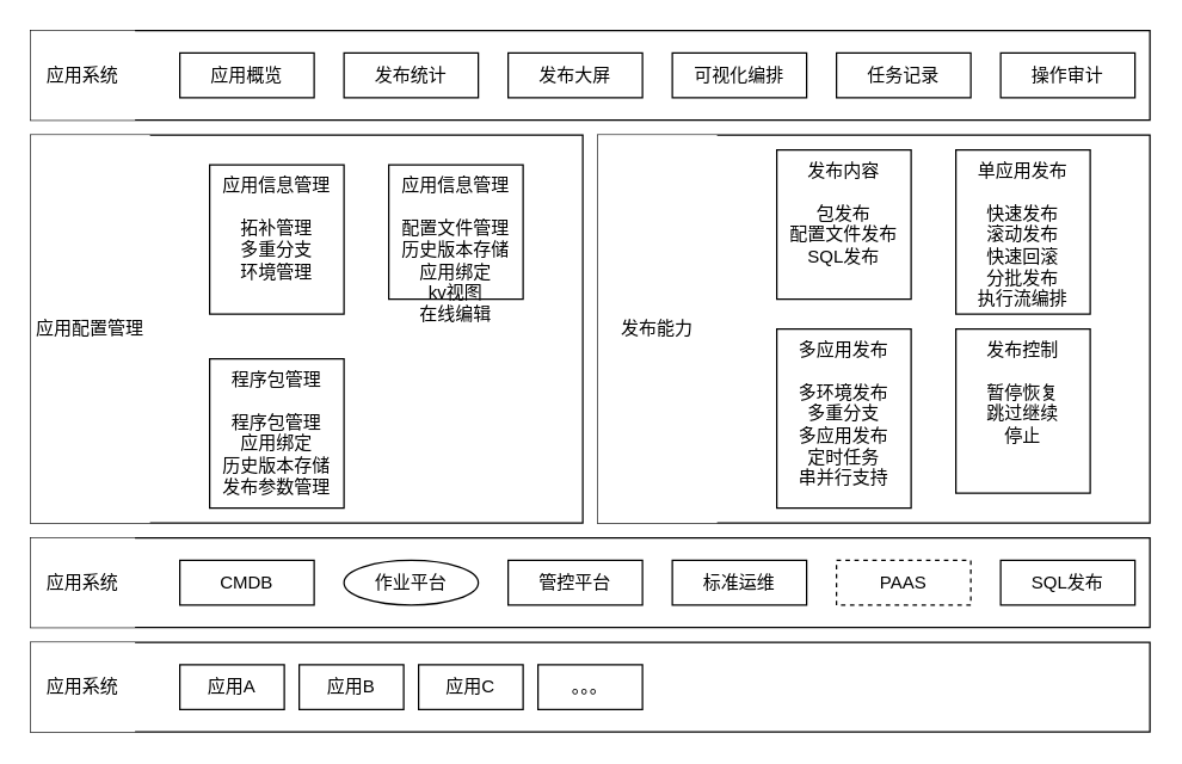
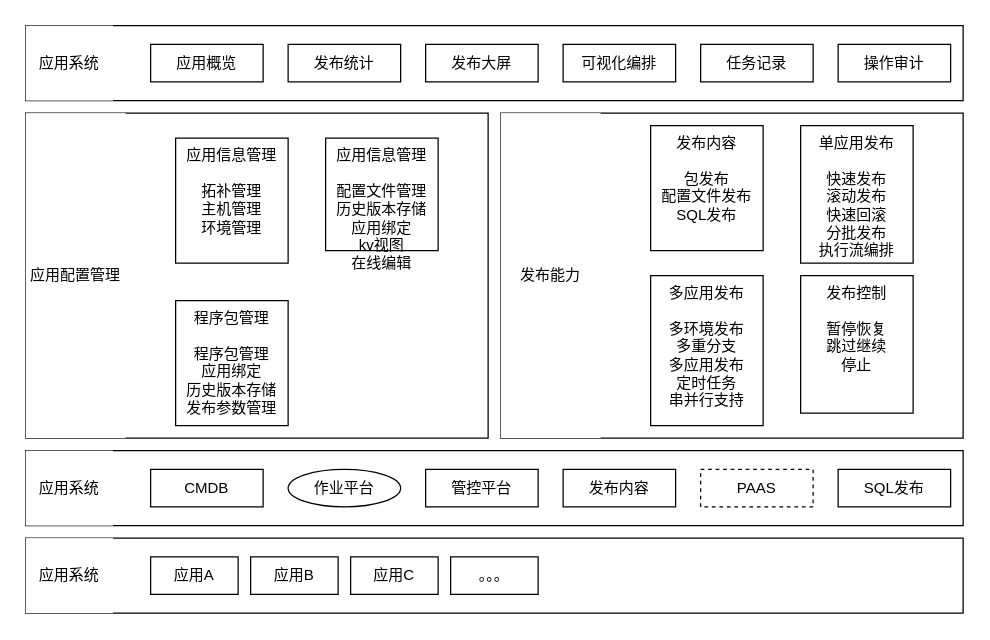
- <mxCell id="18" value="应用信息管理&lt;br&gt;&lt;br&gt;拓补管理&lt;br&gt;多重分支&lt;br&gt;环境管理" style="rounded=0;whiteSpace=wrap;html=1;verticalAlign=top;" vertex="1" parent="1"><mxGeometry x="140" y="110" width="90" height="100" as="geometry" /></mxCell>
+ <mxCell id="18" value="应用信息管理&lt;br&gt;&lt;br&gt;拓补管理&lt;br&gt;主机管理&lt;br&gt;环境管理" style="rounded=0;whiteSpace=wrap;html=1;verticalAlign=top;" vertex="1" parent="1"><mxGeometry x="140" y="110" width="90" height="100" as="geometry" /></mxCell>
- <mxCell id="13" value="标准运维" style="rounded=0;whiteSpace=wrap;html=1;" vertex="1" parent="1"><mxGeometry x="450" y="375" width="90" height="30" as="geometry" /></mxCell>
+ <mxCell id="13" value="发布内容" style="rounded=0;whiteSpace=wrap;html=1;" vertex="1" parent="1"><mxGeometry x="450" y="375" width="90" height="30" as="geometry" /></mxCell>
